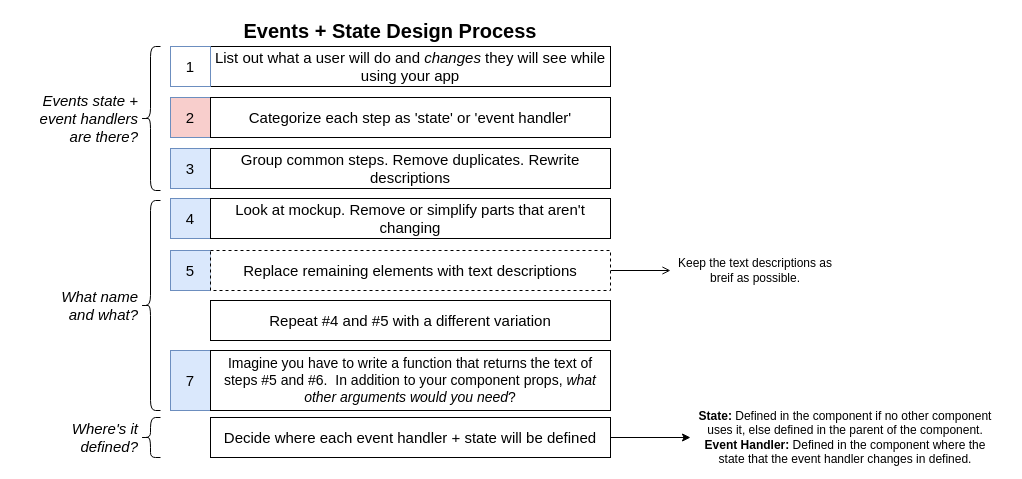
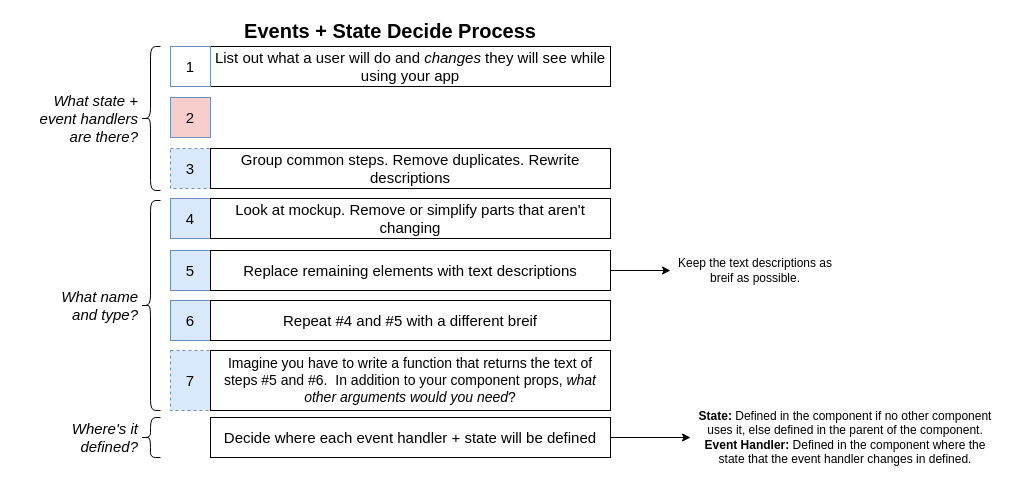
- <mxCell id="7" value="Events + State Design Process" style="text;html=1;strokeColor=none;fillColor=none;align=center;verticalAlign=middle;whiteSpace=wrap;rounded=0;shadow=0;fontSize=20;fontStyle=1" parent="1" vertex="1"><mxGeometry x="220" y="20" width="340" height="20" as="geometry" /></mxCell>
+ <mxCell id="7" value="Events + State Decide Process" style="text;html=1;strokeColor=none;fillColor=none;align=center;verticalAlign=middle;whiteSpace=wrap;rounded=0;shadow=0;fontSize=20;fontStyle=1" parent="1" vertex="1"><mxGeometry x="220" y="20" width="340" height="20" as="geometry" /></mxCell>
- <mxCell id="5" value="Categorize each step as 'state' or 'event handler'" style="rounded=0;whiteSpace=wrap;html=1;shadow=0;strokeColor=#000000;fontSize=15;align=center;" parent="1" vertex="1"><mxGeometry x="210" y="97" width="400" height="40" as="geometry" /></mxCell>
- <mxCell id="17" value="&lt;i&gt;Events state + event handlers are there?&lt;/i&gt;" style="text;html=1;strokeColor=none;fillColor=none;align=right;verticalAlign=middle;whiteSpace=wrap;rounded=0;fontSize=15;" parent="1" vertex="1"><mxGeometry x="20" y="87" width="120" height="62" as="geometry" /></mxCell>
+ <mxCell id="17" value="&lt;i&gt;What state + event handlers are there?&lt;/i&gt;" style="text;html=1;strokeColor=none;fillColor=none;align=right;verticalAlign=middle;whiteSpace=wrap;rounded=0;fontSize=15;" parent="1" vertex="1"><mxGeometry x="20" y="87" width="120" height="62" as="geometry" /></mxCell>
- <mxCell id="6" value="3" style="rounded=0;whiteSpace=wrap;html=1;shadow=0;strokeColor=#6c8ebf;fontSize=15;align=center;fillColor=#dae8fc;" parent="1" vertex="1"><mxGeometry x="170" y="148" width="40" height="40" as="geometry" /></mxCell>
+ <mxCell id="6" value="3" style="rounded=0;whiteSpace=wrap;html=1;shadow=0;strokeColor=#6c8ebf;fontSize=15;align=center;fillColor=#dae8fc;dashed=1;" parent="1" vertex="1"><mxGeometry x="170" y="148" width="40" height="40" as="geometry" /></mxCell>
- <mxCell id="15" value="Replace remaining elements with text descriptions" style="rounded=0;whiteSpace=wrap;html=1;shadow=0;strokeColor=#000000;fontSize=15;align=center;dashed=1;" parent="1" vertex="1"><mxGeometry x="210" y="250" width="400" height="40" as="geometry" /></mxCell>
+ <mxCell id="15" value="Replace remaining elements with text descriptions" style="rounded=0;whiteSpace=wrap;html=1;shadow=0;strokeColor=#000000;fontSize=15;align=center;" parent="1" vertex="1"><mxGeometry x="210" y="250" width="400" height="40" as="geometry" /></mxCell>
- <mxCell id="14" style="edgeStyle=orthogonalEdgeStyle;rounded=0;orthogonalLoop=1;jettySize=auto;html=1;exitX=1;exitY=0.5;exitDx=0;exitDy=0;entryX=0;entryY=0.5;entryDx=0;entryDy=0;endArrow=open;" edge="1" parent="1" source="15" target="26"><mxGeometry relative="1" as="geometry" /></mxCell>
+ <mxCell id="14" style="edgeStyle=orthogonalEdgeStyle;rounded=0;orthogonalLoop=1;jettySize=auto;html=1;exitX=1;exitY=0.5;exitDx=0;exitDy=0;entryX=0;entryY=0.5;entryDx=0;entryDy=0;" edge="1" parent="1" source="15" target="26"><mxGeometry relative="1" as="geometry" /></mxCell>
- <mxCell id="19" value="&lt;i&gt;What name and what?&lt;/i&gt;" style="text;html=1;strokeColor=none;fillColor=none;align=right;verticalAlign=middle;whiteSpace=wrap;rounded=0;fontSize=15;" parent="1" vertex="1"><mxGeometry x="40" y="285" width="100" height="40" as="geometry" /></mxCell>
+ <mxCell id="19" value="&lt;i&gt;What name and type?&lt;/i&gt;" style="text;html=1;strokeColor=none;fillColor=none;align=right;verticalAlign=middle;whiteSpace=wrap;rounded=0;fontSize=15;" parent="1" vertex="1"><mxGeometry x="40" y="285" width="100" height="40" as="geometry" /></mxCell>
+ <mxCell id="24" value="6" style="rounded=0;whiteSpace=wrap;html=1;shadow=0;strokeColor=#6c8ebf;fontSize=15;align=center;fillColor=#dae8fc;" parent="1" vertex="1"><mxGeometry x="170" y="300" width="40" height="40" as="geometry" /></mxCell>
- <mxCell id="25" value="Repeat #4 and #5 with a different variation" style="rounded=0;whiteSpace=wrap;html=1;shadow=0;strokeColor=#000000;fontSize=15;align=center;" parent="1" vertex="1"><mxGeometry x="210" y="300" width="400" height="40" as="geometry" /></mxCell>
+ <mxCell id="25" value="Repeat #4 and #5 with a different breif" style="rounded=0;whiteSpace=wrap;html=1;shadow=0;strokeColor=#000000;fontSize=15;align=center;" parent="1" vertex="1"><mxGeometry x="210" y="300" width="400" height="40" as="geometry" /></mxCell>
- <mxCell id="22" value="7" style="rounded=0;whiteSpace=wrap;html=1;shadow=0;strokeColor=#6c8ebf;fontSize=15;align=center;fillColor=#dae8fc;" parent="1" vertex="1"><mxGeometry x="170" y="350" width="40" height="60" as="geometry" /></mxCell>
+ <mxCell id="22" value="7" style="rounded=0;whiteSpace=wrap;html=1;shadow=0;strokeColor=#6c8ebf;fontSize=15;align=center;fillColor=#dae8fc;dashed=1;" parent="1" vertex="1"><mxGeometry x="170" y="350" width="40" height="60" as="geometry" /></mxCell>
